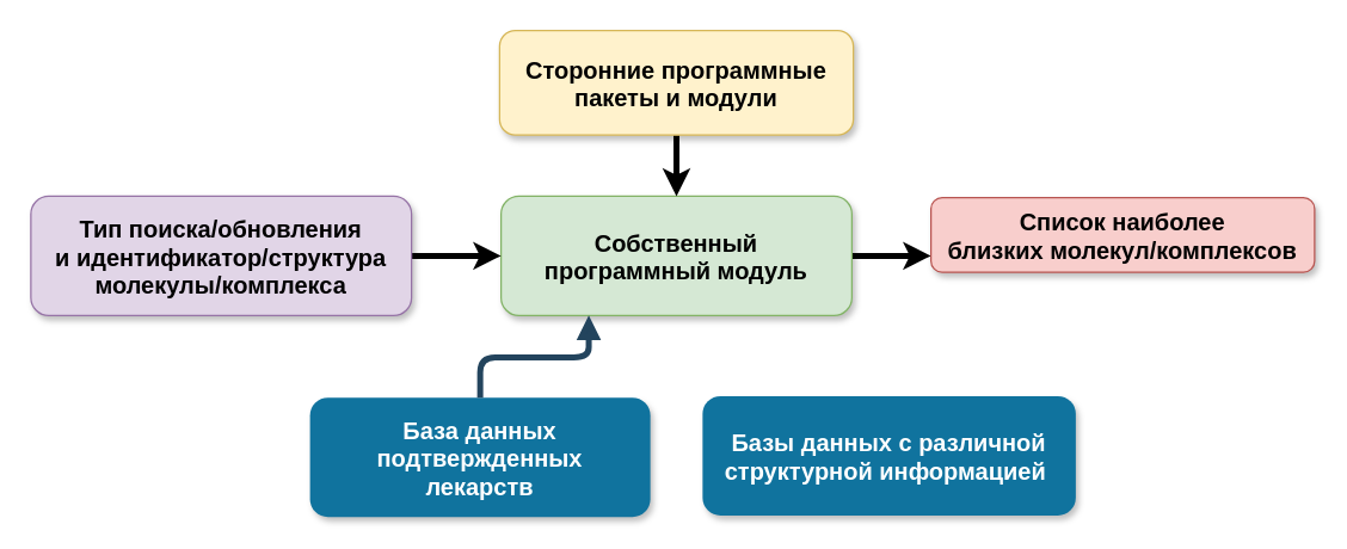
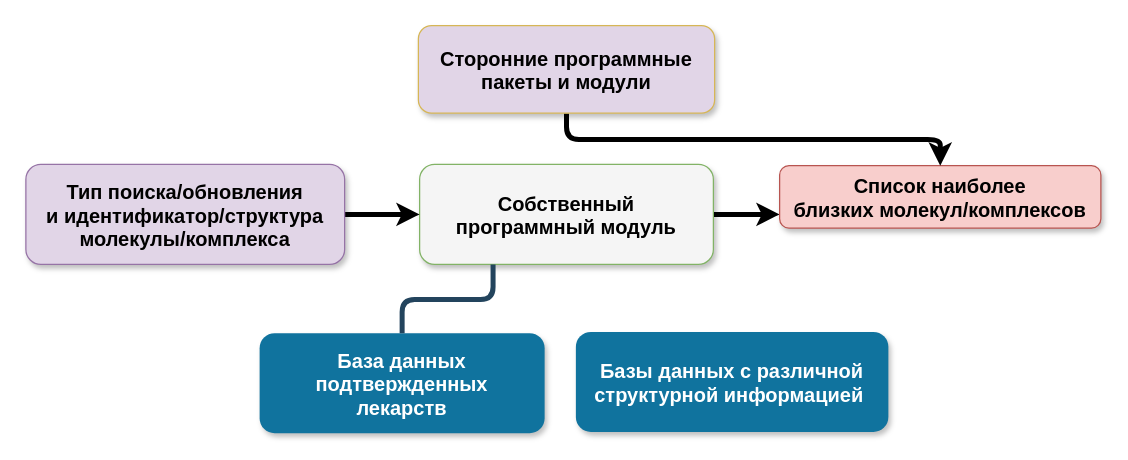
- <mxCell id="11" value="Сторонние программные &#10;пакеты и модули" style="rounded=1;fillColor=#fff2cc;strokeColor=#d6b656;shadow=1;fontStyle=1;fontSize=16;" parent="1" vertex="1"><mxGeometry x="334" y="20" width="237" height="70" as="geometry" /></mxCell>
+ <mxCell id="11" value="Сторонние программные &#10;пакеты и модули" style="rounded=1;fillColor=#e1d5e7;strokeColor=#d6b656;shadow=1;fontStyle=1;fontSize=16;" parent="1" vertex="1"><mxGeometry x="334" y="20" width="237" height="70" as="geometry" /></mxCell>
- <mxCell id="10" style="edgeStyle=elbowEdgeStyle;rounded=1;orthogonalLoop=1;jettySize=auto;elbow=vertical;html=1;exitX=0.5;exitY=1;exitDx=0;exitDy=0;entryX=0.5;entryY=0;entryDx=0;entryDy=0;strokeWidth=4;" parent="1" source="11" target="4" edge="1"><mxGeometry relative="1" as="geometry" /></mxCell>
+ <mxCell id="10" style="edgeStyle=elbowEdgeStyle;rounded=1;orthogonalLoop=1;jettySize=auto;elbow=vertical;html=1;exitX=0.5;exitY=1;exitDx=0;exitDy=0;strokeWidth=4;" parent="1" source="11" target="9" edge="1"><mxGeometry relative="1" as="geometry" /></mxCell>
- <mxCell id="4" value="Собственный&#10;программный модуль" style="rounded=1;fillColor=#d5e8d4;strokeColor=#82b366;shadow=1;fontStyle=1;fontSize=16;" parent="1" vertex="1"><mxGeometry x="335" y="131" width="235" height="80" as="geometry" /></mxCell>
+ <mxCell id="4" value="Собственный&#10;программный модуль" style="rounded=1;fillColor=#f5f5f5;strokeColor=#82b366;shadow=1;fontStyle=1;fontSize=16;" parent="1" vertex="1"><mxGeometry x="335" y="131" width="235" height="80" as="geometry" /></mxCell>
- <mxCell id="7" value="" style="edgeStyle=elbowEdgeStyle;elbow=vertical;strokeWidth=4;endArrow=block;endFill=1;fontStyle=1;strokeColor=#23445D;entryX=0.25;entryY=1;entryDx=0;entryDy=0;exitX=0.5;exitY=0;exitDx=0;exitDy=0;" parent="1" source="2" target="4" edge="1"><mxGeometry x="-50" y="123.5" width="100" height="100" as="geometry"><mxPoint x="320" y="263" as="sourcePoint" /><mxPoint x="399" y="203" as="targetPoint" /><Array as="points" /></mxGeometry></mxCell>
+ <mxCell id="7" value="" style="edgeStyle=elbowEdgeStyle;elbow=vertical;strokeWidth=4;endArrow=none;endFill=1;fontStyle=1;strokeColor=#23445D;entryX=0.25;entryY=1;entryDx=0;entryDy=0;exitX=0.5;exitY=0;exitDx=0;exitDy=0;" parent="1" source="2" target="4" edge="1"><mxGeometry x="-50" y="123.5" width="100" height="100" as="geometry"><mxPoint x="320" y="263" as="sourcePoint" /><mxPoint x="399" y="203" as="targetPoint" /><Array as="points" /></mxGeometry></mxCell>
- <mxCell id="8" value="&#10;Базы данных с различной&#10;структурной информацией &#10;" style="rounded=1;fillColor=#10739E;strokeColor=none;shadow=1;gradientColor=none;fontStyle=1;fontColor=#FFFFFF;fontSize=16;" parent="1" vertex="1"><mxGeometry x="470" y="265" width="250" height="80" as="geometry" /></mxCell>
+ <mxCell id="8" value="&#10;Базы данных с различной&#10;структурной информацией &#10;" style="rounded=1;fillColor=#10739E;strokeColor=none;shadow=1;gradientColor=none;fontStyle=1;fontColor=#FFFFFF;fontSize=16;" parent="1" vertex="1"><mxGeometry x="460" y="265" width="250" height="80" as="geometry" /></mxCell>
